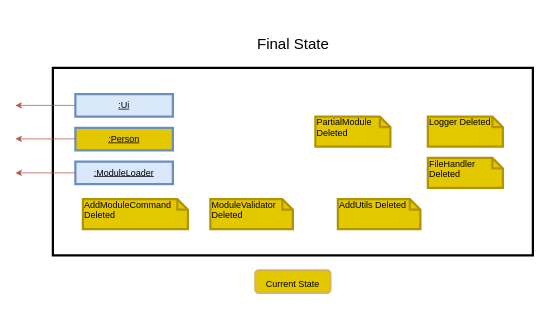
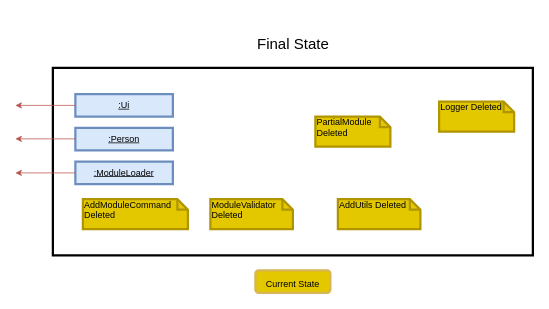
- <mxCell id="8" value="&lt;font color=&quot;#000000&quot;&gt;Logger Deleted&lt;/font&gt;" style="shape=note;whiteSpace=wrap;html=1;size=14;verticalAlign=top;align=left;spacingTop=-6;strokeWidth=3;fontSize=12;fillColor=#e3c800;strokeColor=#B09500;fontColor=#ffffff;" parent="1" vertex="1"><mxGeometry x="570" y="155" width="100" height="40" as="geometry" /></mxCell>
+ <mxCell id="8" value="&lt;font color=&quot;#000000&quot;&gt;Logger Deleted&lt;/font&gt;" style="shape=note;whiteSpace=wrap;html=1;size=14;verticalAlign=top;align=left;spacingTop=-6;strokeWidth=3;fontSize=12;fillColor=#e3c800;strokeColor=#B09500;fontColor=#ffffff;" parent="1" vertex="1"><mxGeometry x="585" y="135" width="100" height="40" as="geometry" /></mxCell>
- <mxCell id="6" value="&lt;u&gt;:Person&lt;/u&gt;" style="rounded=0;whiteSpace=wrap;html=1;strokeWidth=3;fontSize=12;fillColor=#e3c800;strokeColor=#6c8ebf;" parent="1" vertex="1"><mxGeometry x="100" y="170" width="130" height="30" as="geometry" /></mxCell>
+ <mxCell id="6" value="&lt;u&gt;:Person&lt;/u&gt;" style="rounded=0;whiteSpace=wrap;html=1;strokeWidth=3;fontSize=12;fillColor=#dae8fc;strokeColor=#6c8ebf;" parent="1" vertex="1"><mxGeometry x="100" y="170" width="130" height="30" as="geometry" /></mxCell>
- <mxCell id="9" value="&lt;font color=&quot;#000000&quot;&gt;FileHandler Deleted&lt;/font&gt;" style="shape=note;whiteSpace=wrap;html=1;size=14;verticalAlign=top;align=left;spacingTop=-6;strokeWidth=3;fontSize=12;fillColor=#e3c800;strokeColor=#B09500;fontColor=#ffffff;" parent="1" vertex="1"><mxGeometry x="570" y="210" width="100" height="40" as="geometry" /></mxCell>
